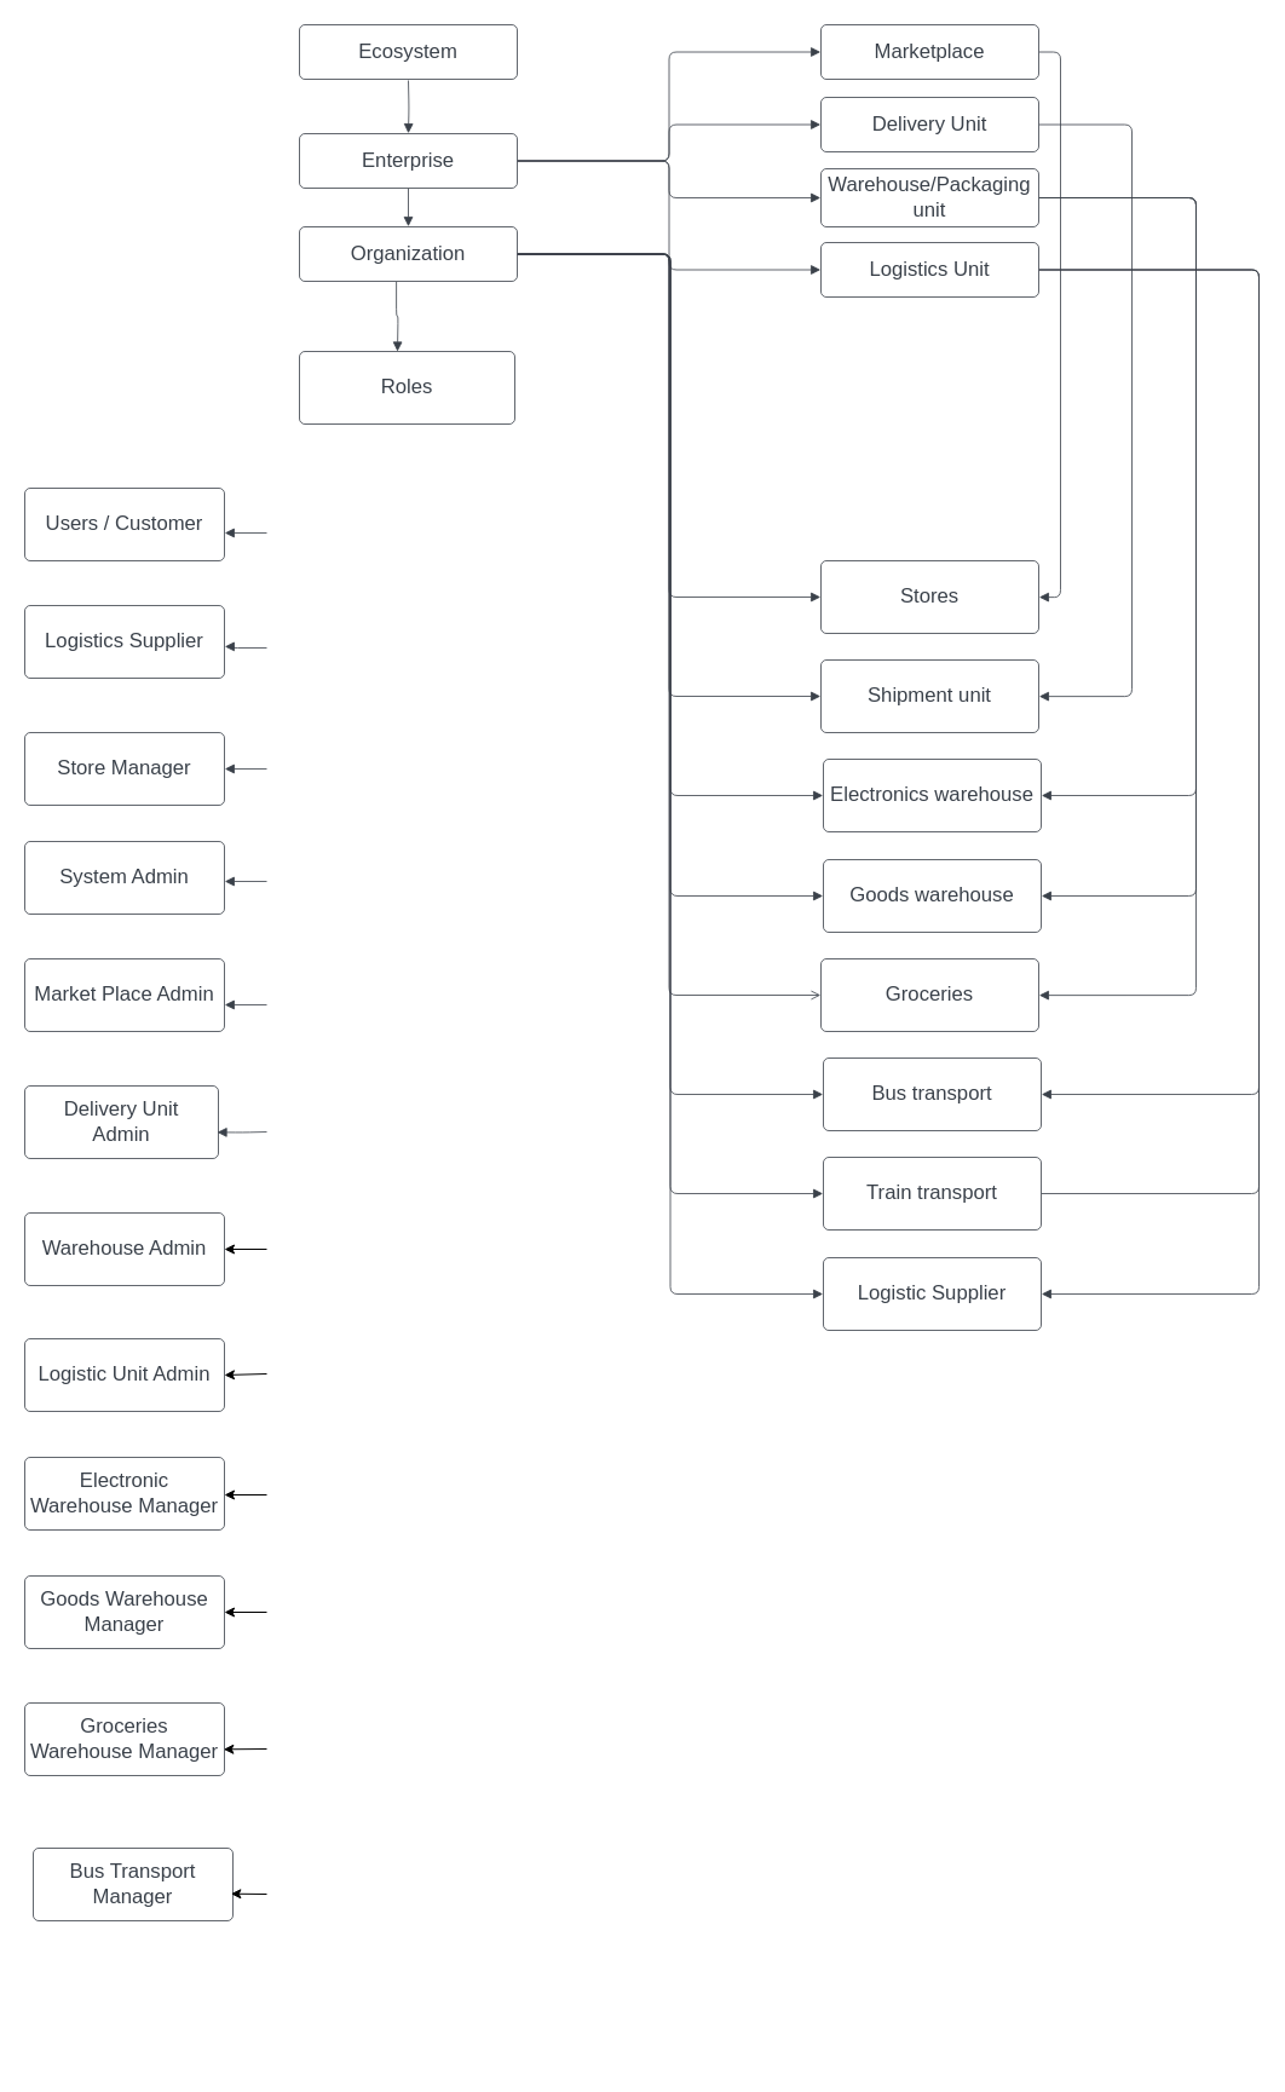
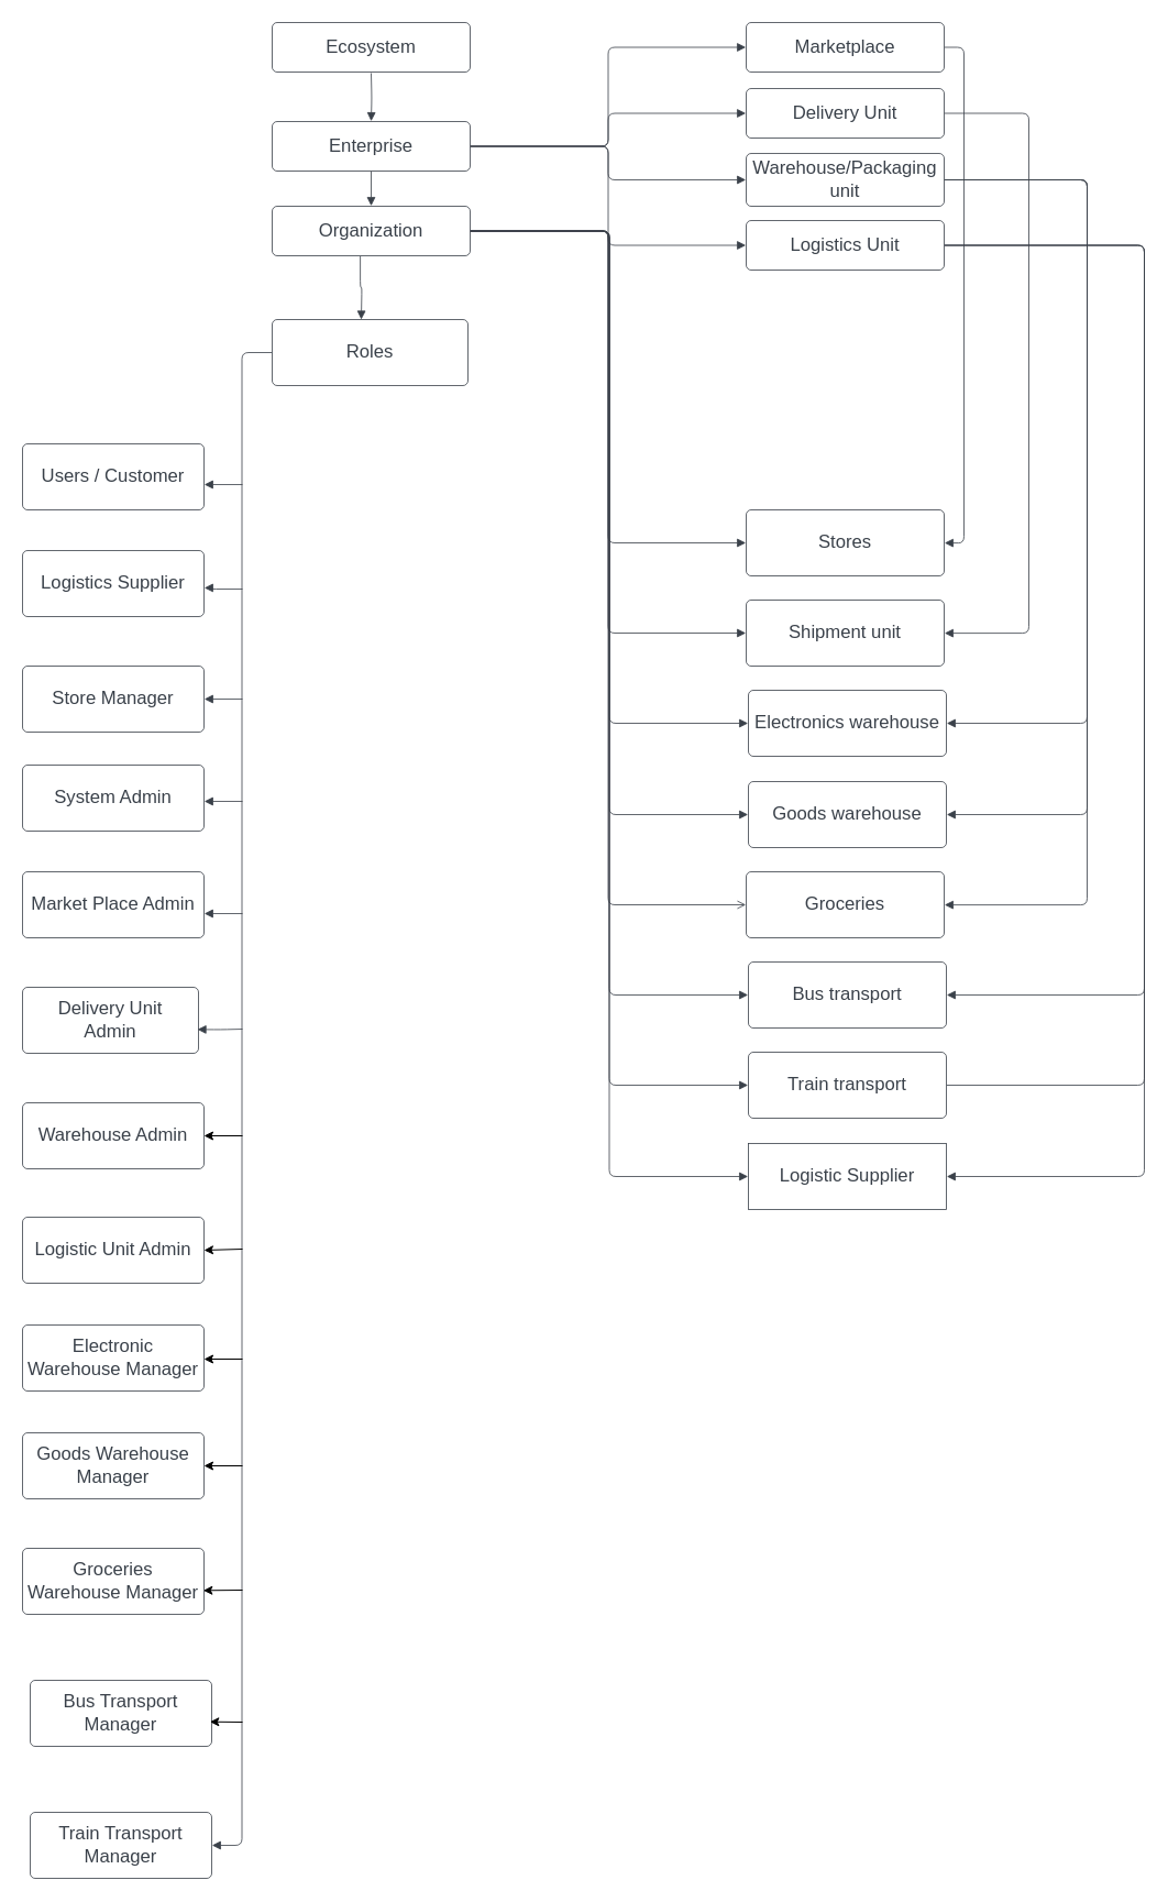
+ <mxCell id="54" value="" style="html=1;jettySize=18;whiteSpace=wrap;fontSize=13;strokeColor=#3a414a;strokeOpacity=100;strokeWidth=0.8;rounded=1;arcSize=12;edgeStyle=orthogonalEdgeStyle;startArrow=none;endArrow=block;endFill=1;exitX=-0.002;exitY=0.5;exitPerimeter=0;entryX=1.002;entryY=0.5;entryPerimeter=0;" edge="1" parent="1" source="13" target="51"><mxGeometry width="100" height="100" relative="1" as="geometry"><Array as="points" /></mxGeometry></mxCell>
- <mxCell id="16" value="Logistic Supplier" style="html=1;overflow=block;blockSpacing=1;whiteSpace=wrap;fontSize=16.7;fontColor=#3a414a;spacing=3.8;strokeColor=#3a414a;strokeOpacity=100;rounded=1;absoluteArcSize=1;arcSize=9;strokeWidth=0.8;" vertex="1" parent="1"><mxGeometry x="680" y="1039" width="180" height="60" as="geometry" /></mxCell>
+ <mxCell id="16" value="Logistic Supplier" style="html=1;overflow=block;blockSpacing=1;whiteSpace=wrap;fontSize=16.7;fontColor=#3a414a;spacing=3.8;strokeColor=#3a414a;strokeOpacity=100;absoluteArcSize=1;arcSize=9;strokeWidth=0.8;rounded=0;" vertex="1" parent="1"><mxGeometry x="680" y="1039" width="180" height="60" as="geometry" /></mxCell>
+ <mxCell id="51" value="Train Transport Manager" style="html=1;overflow=block;blockSpacing=1;whiteSpace=wrap;fontSize=16.7;fontColor=#3a414a;spacing=3.8;strokeColor=#3a414a;strokeOpacity=100;rounded=1;absoluteArcSize=1;arcSize=9;strokeWidth=0.8;" vertex="1" parent="1"><mxGeometry x="27" y="1647" width="165" height="60" as="geometry" /></mxCell>
